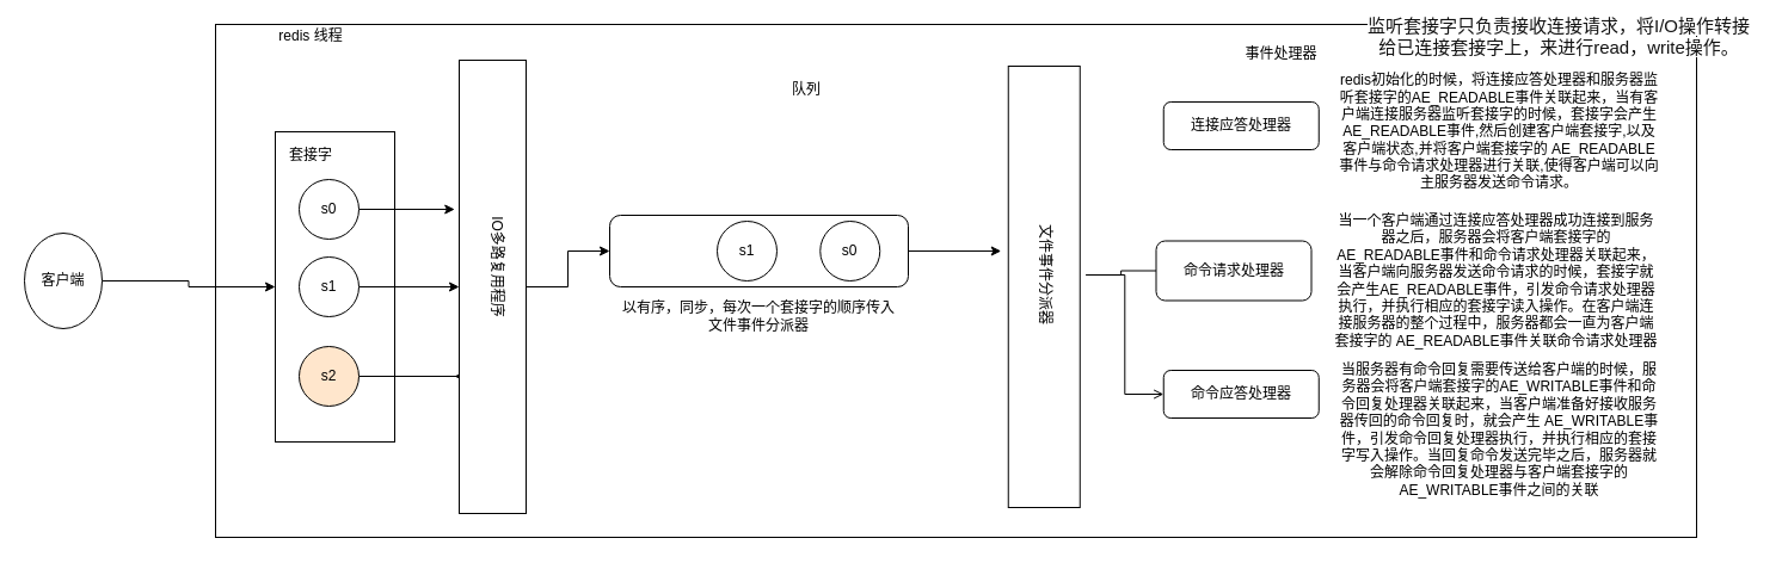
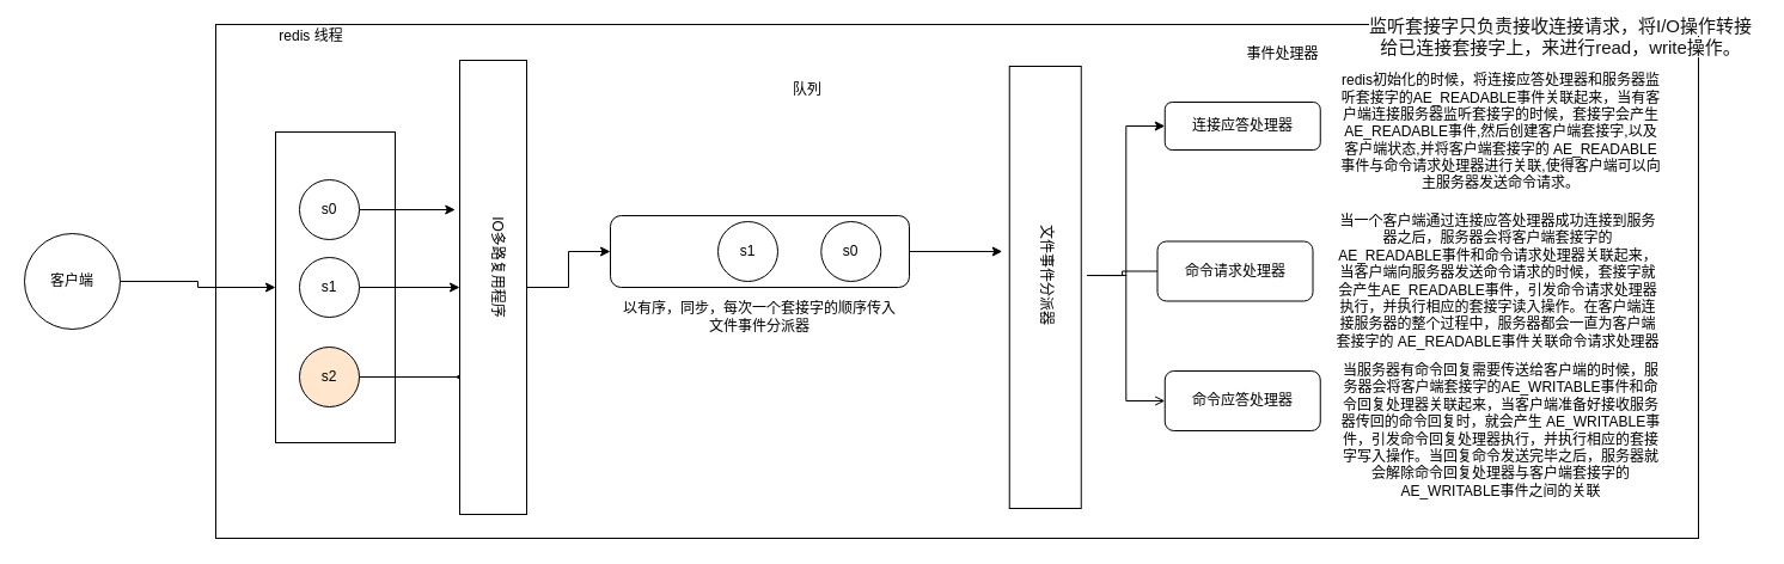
- <mxCell id="5" value="套接字" style="text;html=1;strokeColor=none;fillColor=none;align=center;verticalAlign=middle;whiteSpace=wrap;rounded=0;" vertex="1" parent="1"><mxGeometry x="240" y="120" width="40" height="20" as="geometry" /></mxCell>
+ <mxCell id="19" style="edgeStyle=orthogonalEdgeStyle;rounded=0;orthogonalLoop=1;jettySize=auto;html=1;exitX=0.5;exitY=0;exitDx=0;exitDy=0;" edge="1" parent="1" source="22" target="23"><mxGeometry relative="1" as="geometry" /></mxCell>
- <mxCell id="33" value="客户端&lt;br&gt;" style="ellipse;whiteSpace=wrap;html=1;aspect=fixed;" vertex="1" parent="1"><mxGeometry x="20" y="195" width="65" height="80" as="geometry" /></mxCell>
+ <mxCell id="33" value="客户端&lt;br&gt;" style="ellipse;whiteSpace=wrap;html=1;aspect=fixed;" vertex="1" parent="1"><mxGeometry x="20" y="195" width="80" height="80" as="geometry" /></mxCell>
- <mxCell id="26" value="命令应答处理器" style="rounded=1;whiteSpace=wrap;html=1;" vertex="1" parent="1"><mxGeometry x="973.75" y="310" width="130" height="40" as="geometry" /></mxCell>
+ <mxCell id="26" value="命令应答处理器" style="rounded=1;whiteSpace=wrap;html=1;" vertex="1" parent="1"><mxGeometry x="973.75" y="310" width="130" height="50" as="geometry" /></mxCell>
